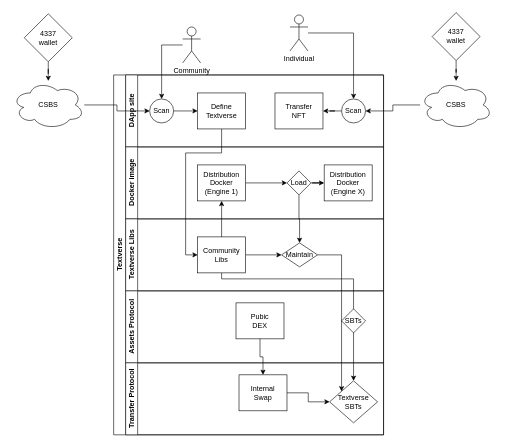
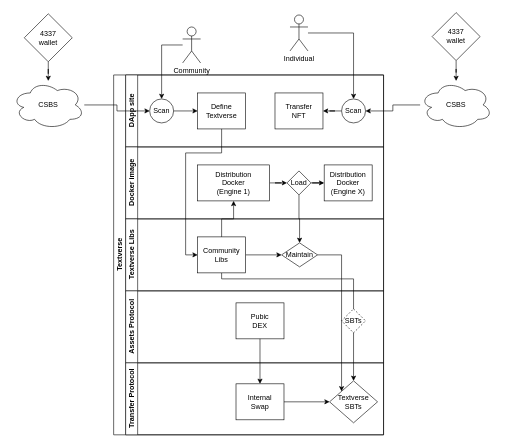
- <mxCell id="13" value="Distribution&lt;br&gt;Docker&lt;br&gt;(Engine 1)" style="rounded=0;whiteSpace=wrap;html=1;fontFamily=Helvetica;fontSize=12;fontColor=#000000;align=center;" parent="11" vertex="1"><mxGeometry x="120" y="30" width="80" height="60" as="geometry" /></mxCell>
+ <mxCell id="13" value="Distribution&lt;br&gt;Docker&lt;br&gt;(Engine 1)" style="rounded=0;whiteSpace=wrap;html=1;fontFamily=Helvetica;fontSize=12;fontColor=#000000;align=center;" parent="11" vertex="1"><mxGeometry x="120" y="30" width="120" height="60" as="geometry" /></mxCell>
- <mxCell id="22" value="SBTs" style="rhombus;whiteSpace=wrap;html=1;fontFamily=Helvetica;fontSize=12;fontColor=#000000;align=center;" parent="20" vertex="1"><mxGeometry x="360" y="30" width="40" height="40" as="geometry" /></mxCell>
+ <mxCell id="22" value="SBTs" style="rhombus;whiteSpace=wrap;html=1;fontFamily=Helvetica;fontSize=12;fontColor=#000000;align=center;dashed=1;" parent="20" vertex="1"><mxGeometry x="360" y="30" width="40" height="40" as="geometry" /></mxCell>
- <mxCell id="25" value="Internal&lt;br&gt;Swap" style="rounded=0;whiteSpace=wrap;html=1;fontFamily=Helvetica;fontSize=12;fontColor=#000000;align=center;" parent="23" vertex="1"><mxGeometry x="189" y="20" width="80" height="60" as="geometry" /></mxCell>
+ <mxCell id="25" value="Internal&lt;br&gt;Swap" style="rounded=0;whiteSpace=wrap;html=1;fontFamily=Helvetica;fontSize=12;fontColor=#000000;align=center;" parent="23" vertex="1"><mxGeometry x="184" y="35" width="80" height="60" as="geometry" /></mxCell>
